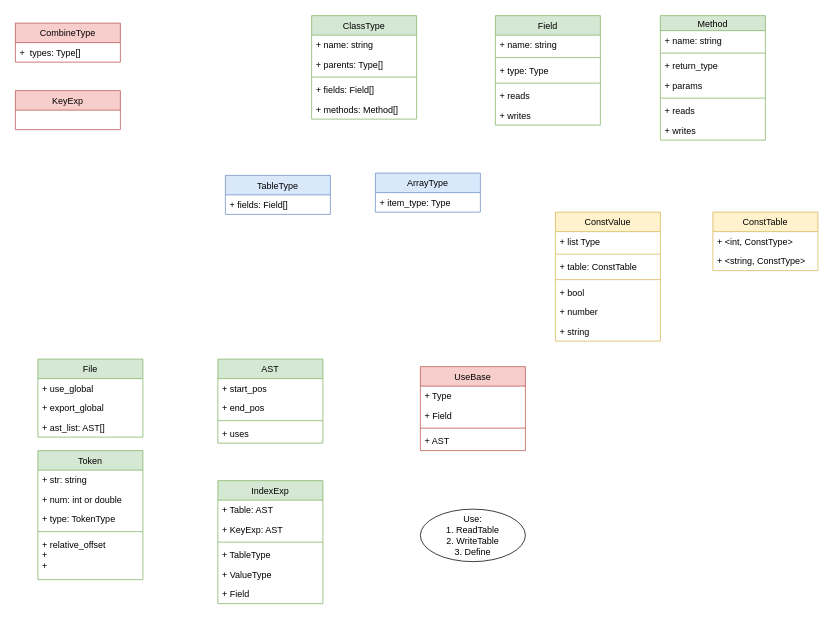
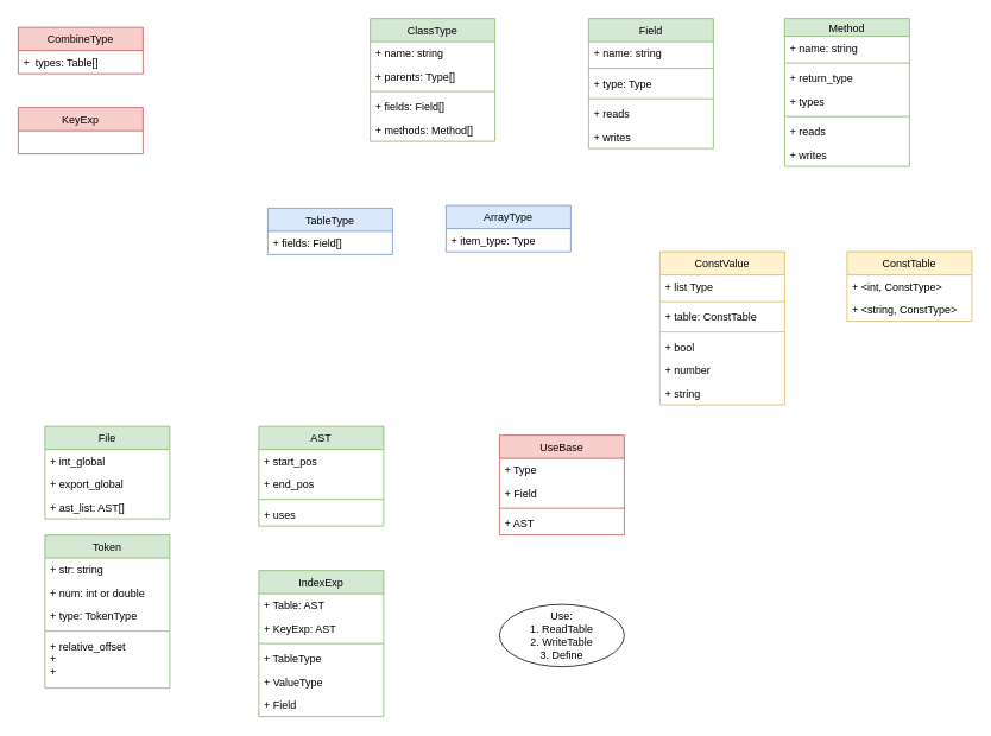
- <mxCell id="49" value="+  types: Type[]" style="text;strokeColor=none;fillColor=none;align=left;verticalAlign=top;spacingLeft=4;spacingRight=4;overflow=hidden;rotatable=0;points=[[0,0.5],[1,0.5]];portConstraint=eastwest;" parent="48" vertex="1"><mxGeometry y="26" width="140" height="26" as="geometry" /></mxCell>
+ <mxCell id="49" value="+  types: Table[]" style="text;strokeColor=none;fillColor=none;align=left;verticalAlign=top;spacingLeft=4;spacingRight=4;overflow=hidden;rotatable=0;points=[[0,0.5],[1,0.5]];portConstraint=eastwest;" parent="48" vertex="1"><mxGeometry y="26" width="140" height="26" as="geometry" /></mxCell>
- <mxCell id="54" value="+ params" style="text;strokeColor=none;fillColor=none;align=left;verticalAlign=top;spacingLeft=4;spacingRight=4;overflow=hidden;rotatable=0;points=[[0,0.5],[1,0.5]];portConstraint=eastwest;" parent="50" vertex="1"><mxGeometry y="80" width="140" height="26" as="geometry" /></mxCell>
+ <mxCell id="54" value="+ types" style="text;strokeColor=none;fillColor=none;align=left;verticalAlign=top;spacingLeft=4;spacingRight=4;overflow=hidden;rotatable=0;points=[[0,0.5],[1,0.5]];portConstraint=eastwest;" parent="50" vertex="1"><mxGeometry y="80" width="140" height="26" as="geometry" /></mxCell>
- <mxCell id="27" value="+ use_global" style="text;strokeColor=none;fillColor=none;align=left;verticalAlign=top;spacingLeft=4;spacingRight=4;overflow=hidden;rotatable=0;points=[[0,0.5],[1,0.5]];portConstraint=eastwest;" parent="26" vertex="1"><mxGeometry y="26" width="140" height="26" as="geometry" /></mxCell>
+ <mxCell id="27" value="+ int_global" style="text;strokeColor=none;fillColor=none;align=left;verticalAlign=top;spacingLeft=4;spacingRight=4;overflow=hidden;rotatable=0;points=[[0,0.5],[1,0.5]];portConstraint=eastwest;" parent="26" vertex="1"><mxGeometry y="26" width="140" height="26" as="geometry" /></mxCell>
